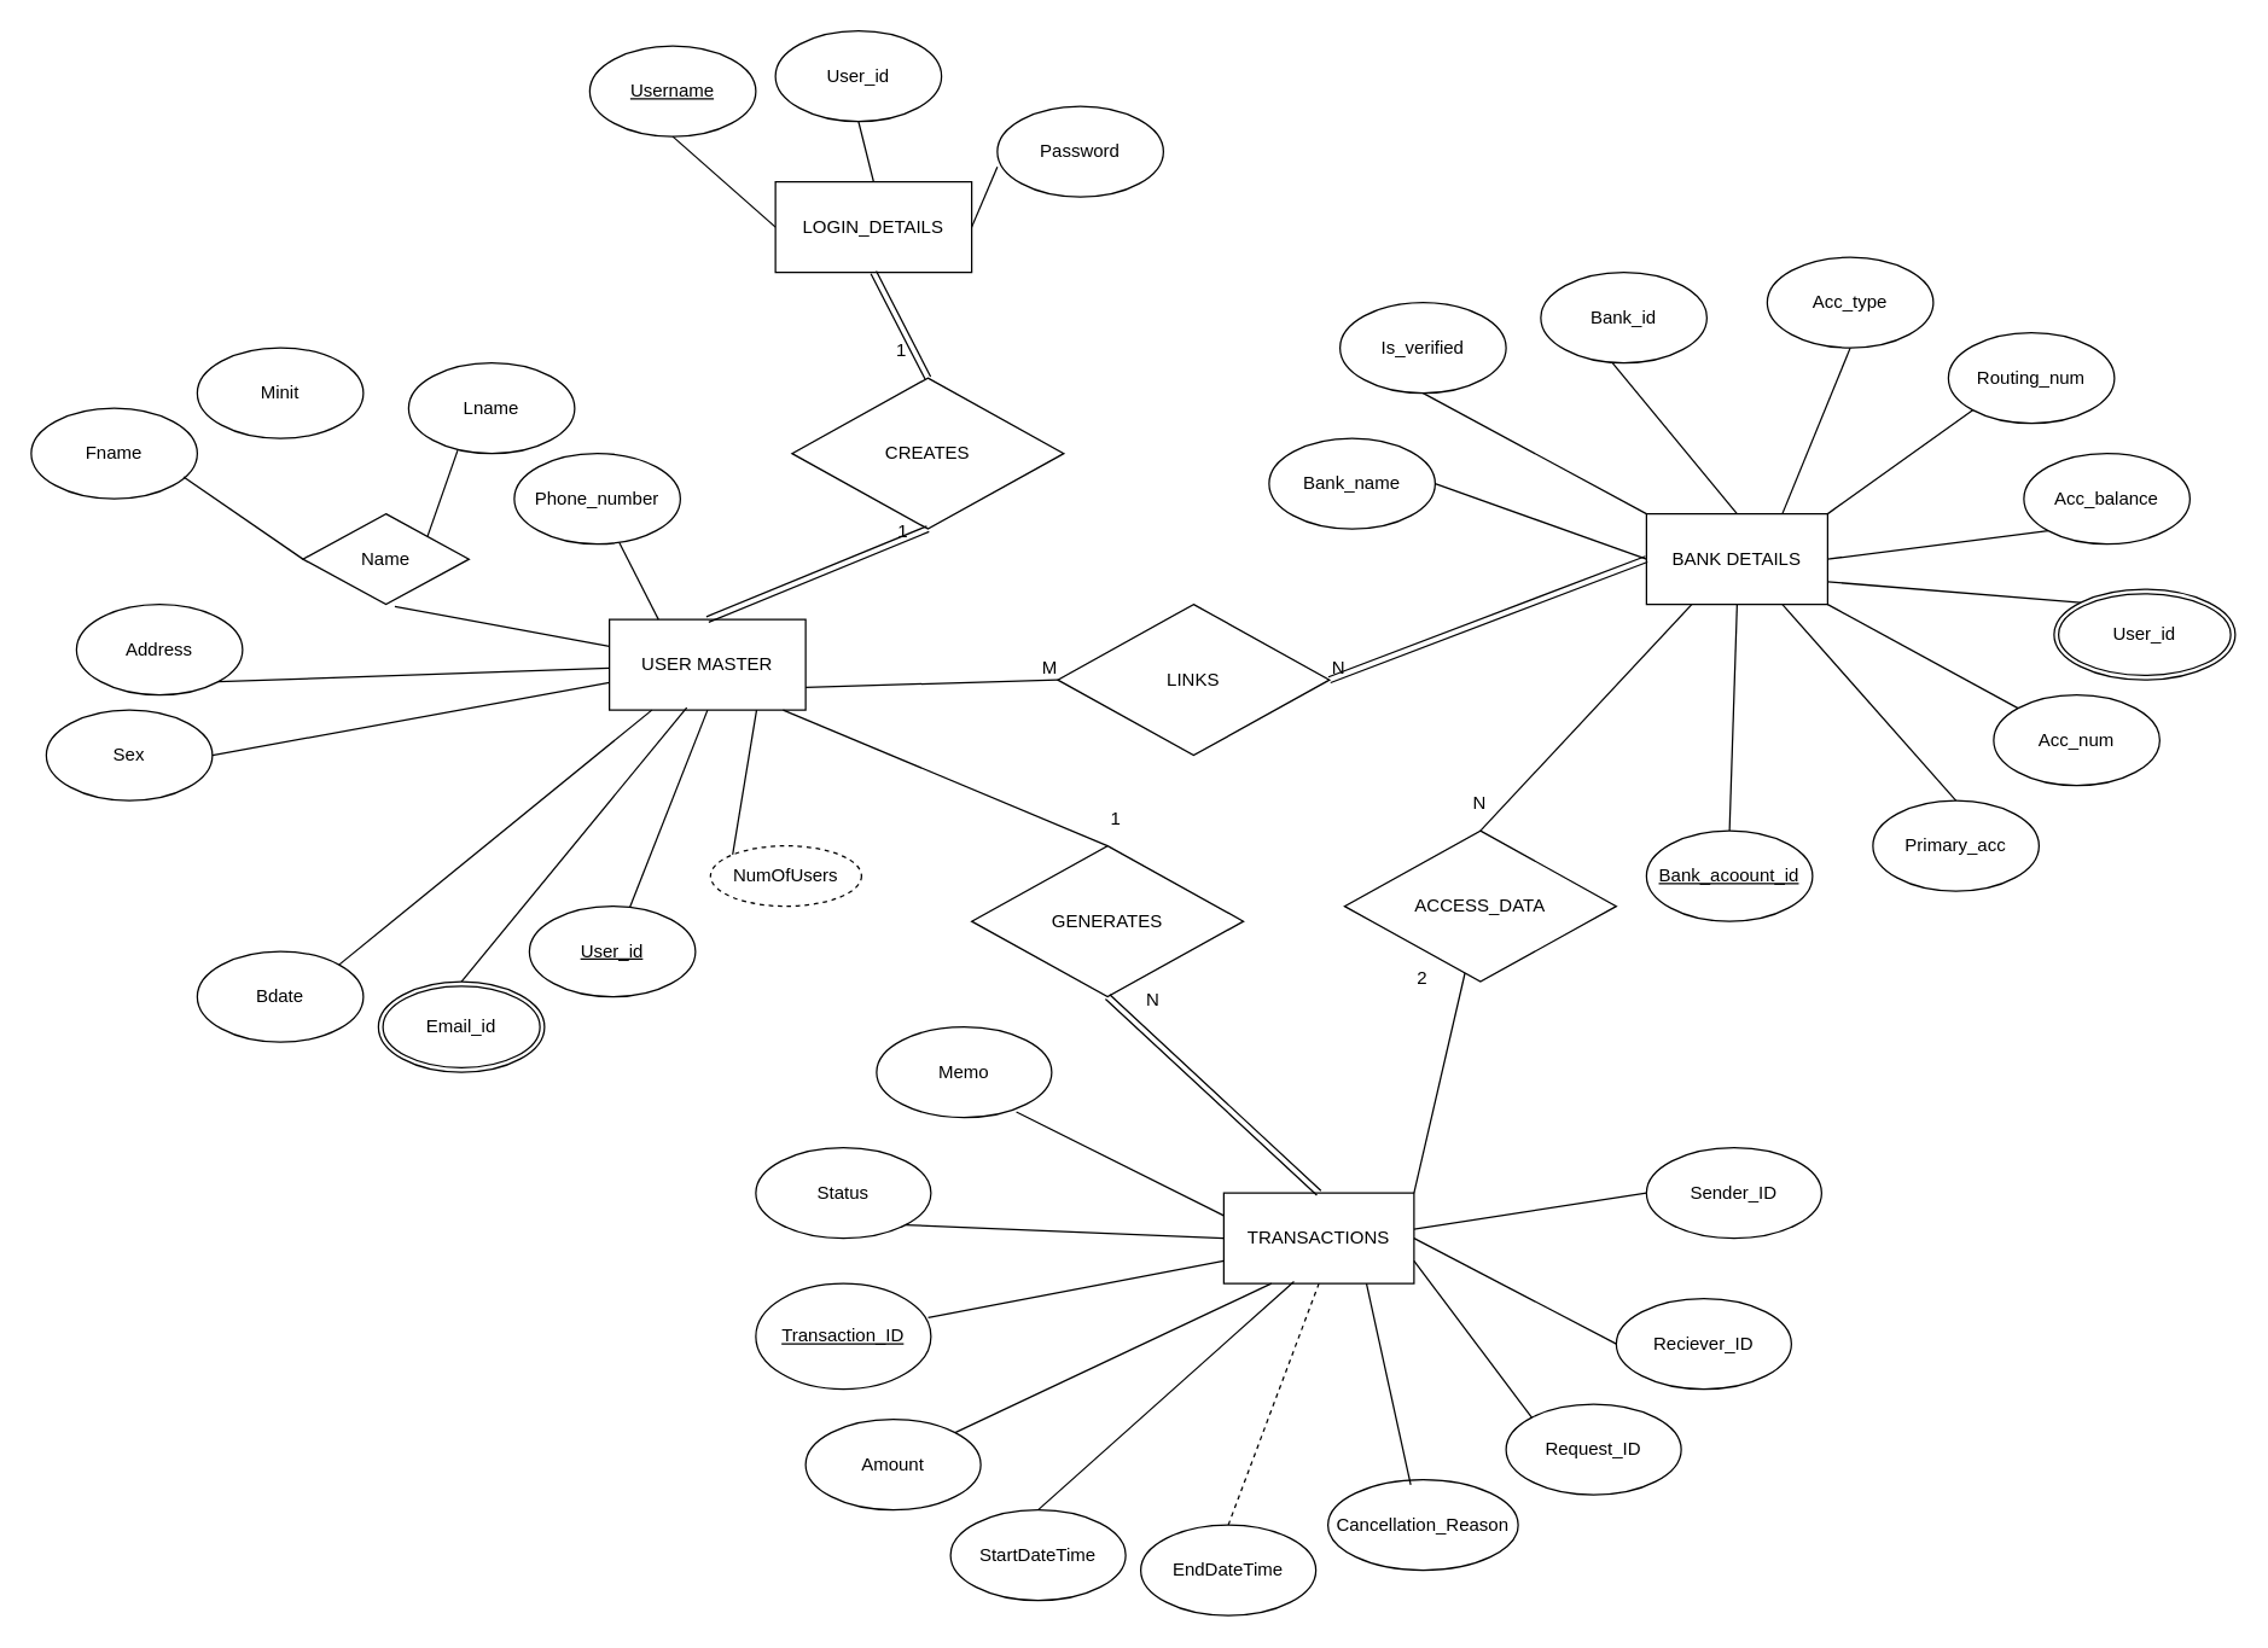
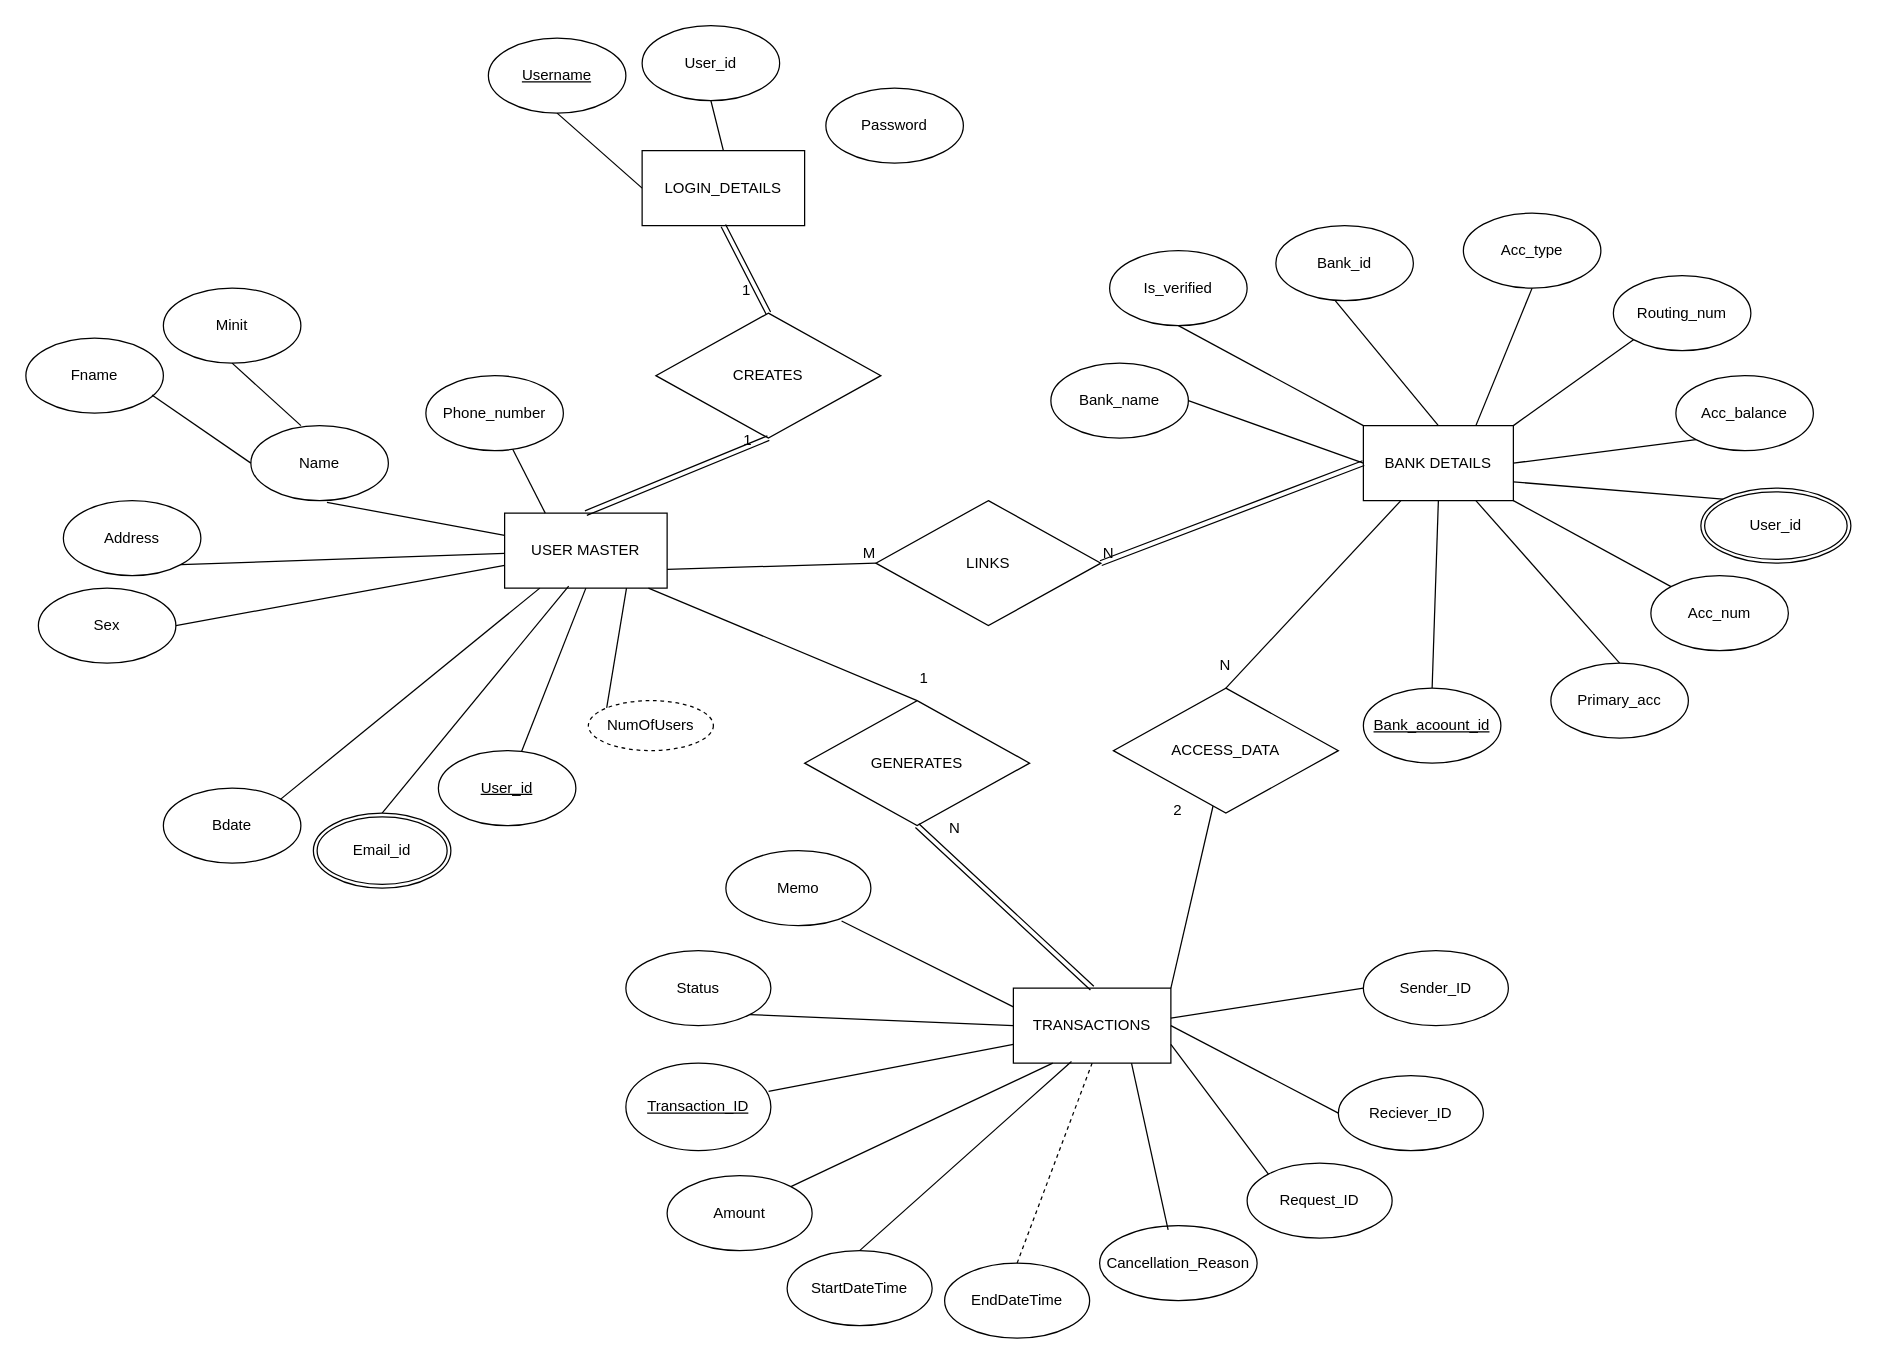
- <mxCell id="53" value="" style="endArrow=none;html=1;rounded=0;entryX=0;entryY=0.667;entryDx=0;entryDy=0;entryPerimeter=0;exitX=0.99;exitY=0.55;exitDx=0;exitDy=0;exitPerimeter=0;" parent="1" source="84" target="31" edge="1"><mxGeometry relative="1" as="geometry"><mxPoint x="520" y="398.33" as="sourcePoint" /><mxPoint x="680" y="398.33" as="targetPoint" /></mxGeometry></mxCell>
- <mxCell id="10" value="Lname" style="ellipse;whiteSpace=wrap;html=1;" parent="1" vertex="1"><mxGeometry x="270" y="240" width="110" height="60" as="geometry" /></mxCell>
+ <mxCell id="55" value="" style="endArrow=none;html=1;rounded=0;entryX=0.364;entryY=0;entryDx=0;entryDy=0;exitX=0.5;exitY=1;exitDx=0;exitDy=0;entryPerimeter=0;" parent="1" source="8" target="5" edge="1"><mxGeometry relative="1" as="geometry"><mxPoint x="280" y="330" as="sourcePoint" /><mxPoint x="345" y="330" as="targetPoint" /></mxGeometry></mxCell>
- <mxCell id="61" value="" style="endArrow=none;html=1;rounded=0;entryX=0.295;entryY=0.967;entryDx=0;entryDy=0;exitX=1;exitY=0;exitDx=0;exitDy=0;entryPerimeter=0;" parent="1" source="5" target="10" edge="1"><mxGeometry relative="1" as="geometry"><mxPoint x="408.961" y="321.175" as="sourcePoint" /><mxPoint x="430" y="350" as="targetPoint" /></mxGeometry></mxCell>
- <mxCell id="5" value="Name" style="rhombus;whiteSpace=wrap;html=1;" parent="1" vertex="1"><mxGeometry x="200" y="340" width="110" height="60" as="geometry" /></mxCell>
+ <mxCell id="5" value="Name" style="ellipse;whiteSpace=wrap;html=1;" parent="1" vertex="1"><mxGeometry x="200" y="340" width="110" height="60" as="geometry" /></mxCell>
